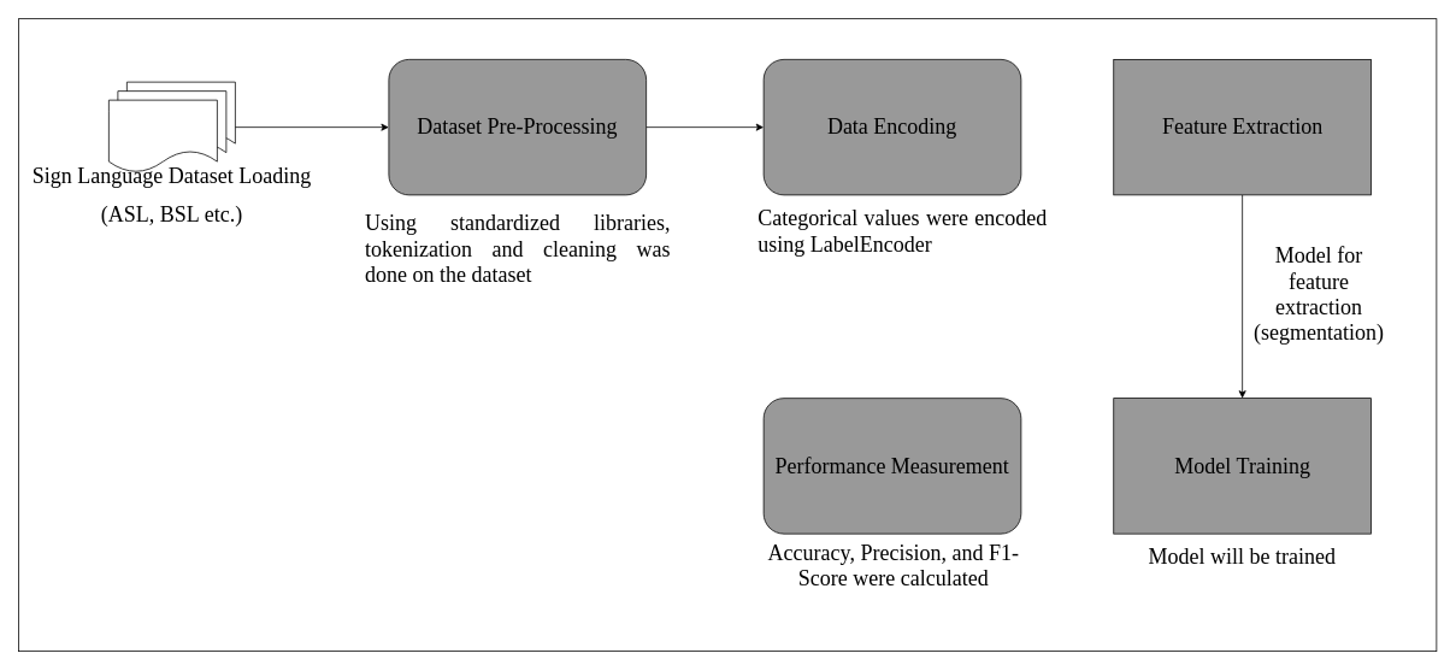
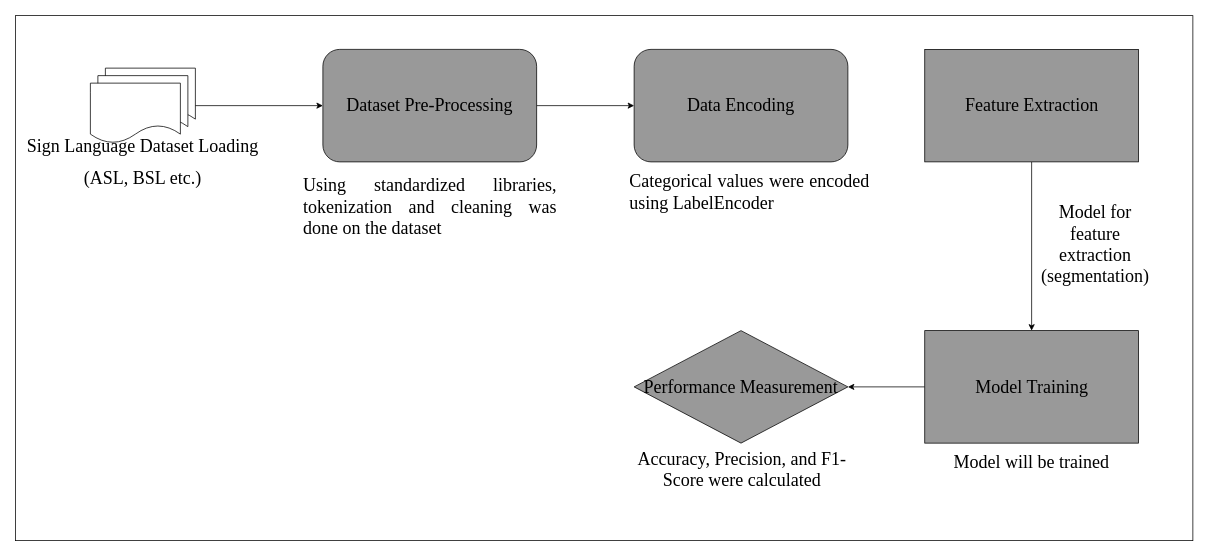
- <mxCell id="16" value="&lt;font style=&quot;font-size: 24px;&quot; face=&quot;Times New Roman&quot;&gt;Performance Measurement&lt;/font&gt;" style="rounded=1;whiteSpace=wrap;html=1;fillColor=light-dark(#999999,var(--ge-dark-color, #121212));" vertex="1" parent="1"><mxGeometry x="845" y="440" width="285" height="150" as="geometry" /></mxCell>
+ <mxCell id="16" value="&lt;font style=&quot;font-size: 24px;&quot; face=&quot;Times New Roman&quot;&gt;Performance Measurement&lt;/font&gt;" style="rhombus;whiteSpace=wrap;html=1;fillColor=light-dark(#999999,var(--ge-dark-color, #121212));" vertex="1" parent="1"><mxGeometry x="845" y="440" width="285" height="150" as="geometry" /></mxCell>
+ <mxCell id="14" style="edgeStyle=orthogonalEdgeStyle;rounded=0;orthogonalLoop=1;jettySize=auto;html=1;entryX=1;entryY=0.5;entryDx=0;entryDy=0;" edge="1" parent="1" source="15" target="16"><mxGeometry relative="1" as="geometry" /></mxCell>
